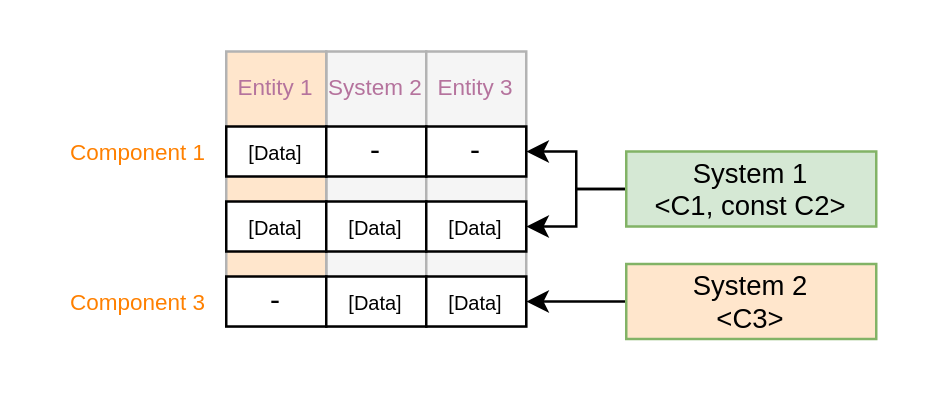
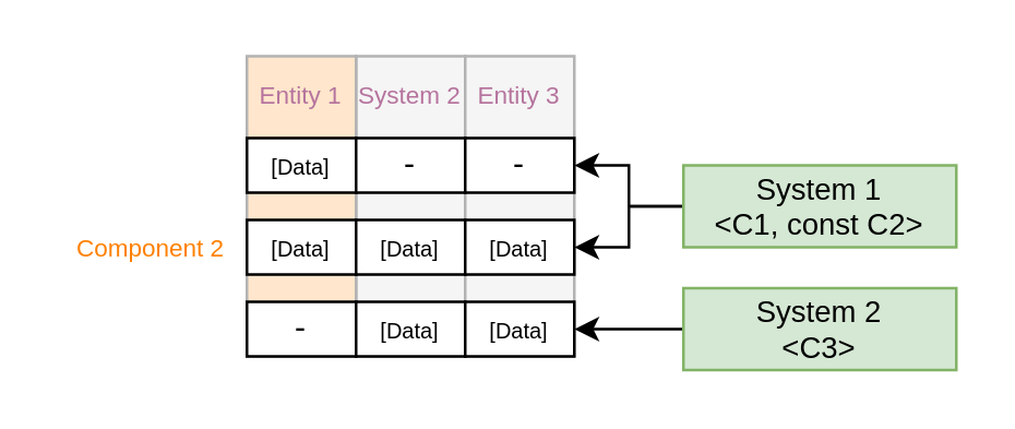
- <mxCell id="14" value="&lt;font style=&quot;font-size: 9px;&quot;&gt;Component 1&lt;/font&gt;" style="text;html=1;align=center;verticalAlign=middle;whiteSpace=wrap;rounded=0;fontColor=#FF8000;" vertex="1" parent="1"><mxGeometry x="20" y="50" width="70" height="20" as="geometry" /></mxCell>
+ <mxCell id="15" value="&lt;font style=&quot;font-size: 9px;&quot;&gt;Component 2&lt;/font&gt;" style="text;html=1;align=center;verticalAlign=middle;whiteSpace=wrap;rounded=0;fontColor=#FF8000;" vertex="1" parent="1"><mxGeometry x="20" y="80" width="70" height="20" as="geometry" /></mxCell>
- <mxCell id="16" value="&lt;font style=&quot;font-size: 9px;&quot;&gt;Component 3&lt;/font&gt;" style="text;html=1;align=center;verticalAlign=middle;whiteSpace=wrap;rounded=0;fontColor=#FF8000;" vertex="1" parent="1"><mxGeometry x="20" y="110" width="70" height="20" as="geometry" /></mxCell>
- <mxCell id="21" value="&lt;font style=&quot;font-size: 11px;&quot;&gt;System 2&lt;/font&gt;&lt;div style=&quot;font-size: 11px;&quot;&gt;&amp;lt;C3&amp;gt;&lt;/div&gt;" style="rounded=0;whiteSpace=wrap;html=1;fillColor=#ffe6cc;strokeColor=#82b366;" vertex="1" parent="1"><mxGeometry x="250" y="105" width="100" height="30" as="geometry" /></mxCell>
+ <mxCell id="21" value="&lt;font style=&quot;font-size: 11px;&quot;&gt;System 2&lt;/font&gt;&lt;div style=&quot;font-size: 11px;&quot;&gt;&amp;lt;C3&amp;gt;&lt;/div&gt;" style="rounded=0;whiteSpace=wrap;html=1;fillColor=#d5e8d4;strokeColor=#82b366;" vertex="1" parent="1"><mxGeometry x="250" y="105" width="100" height="30" as="geometry" /></mxCell>
